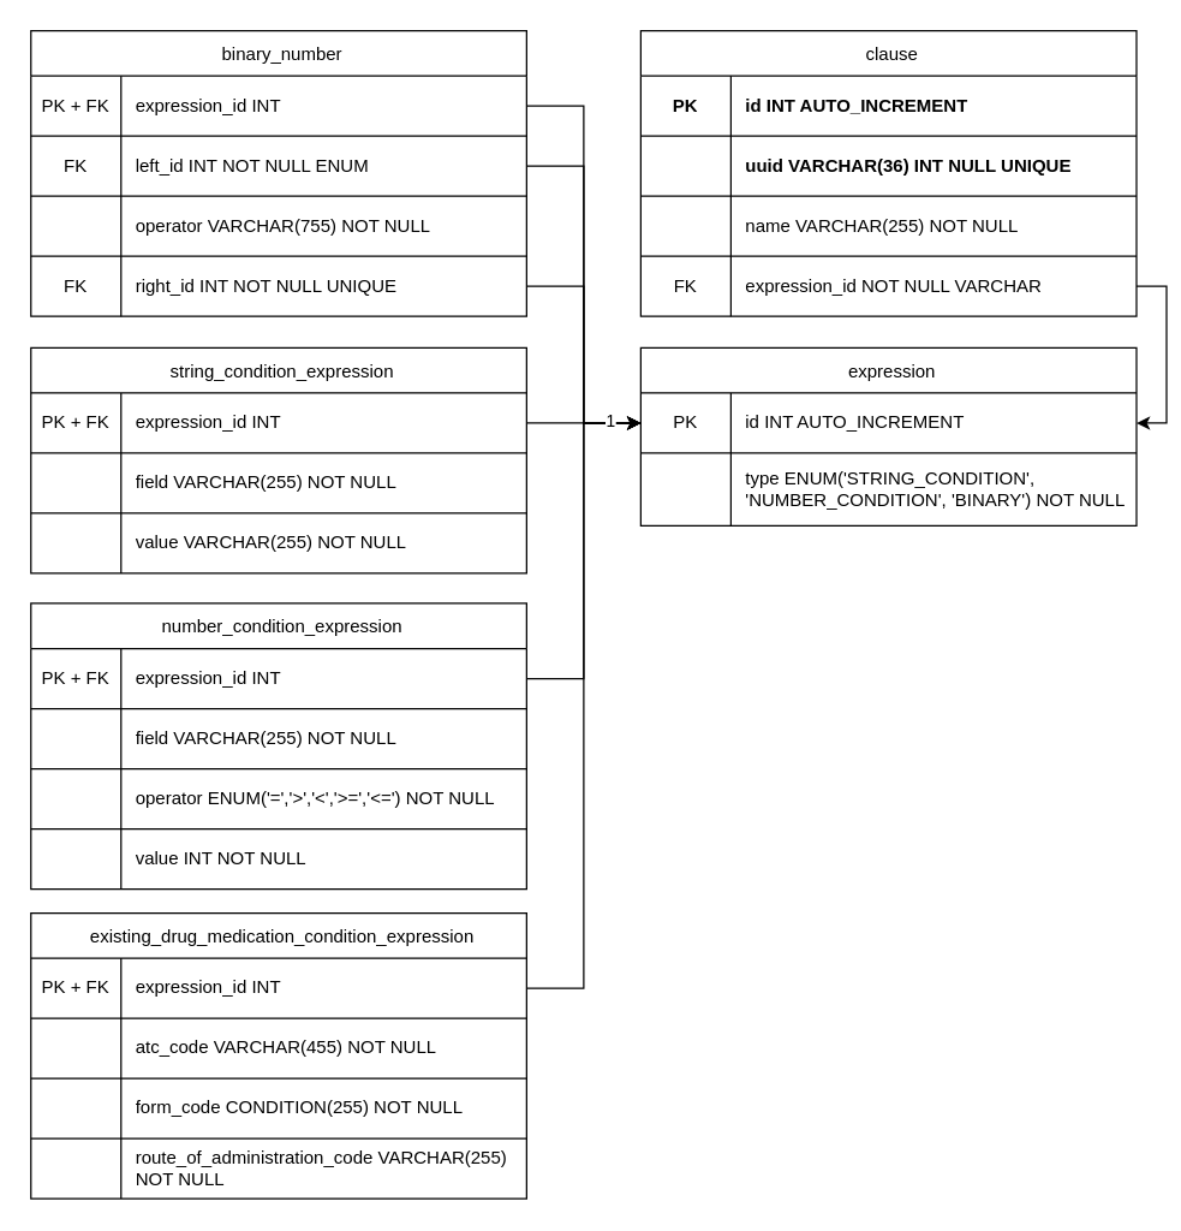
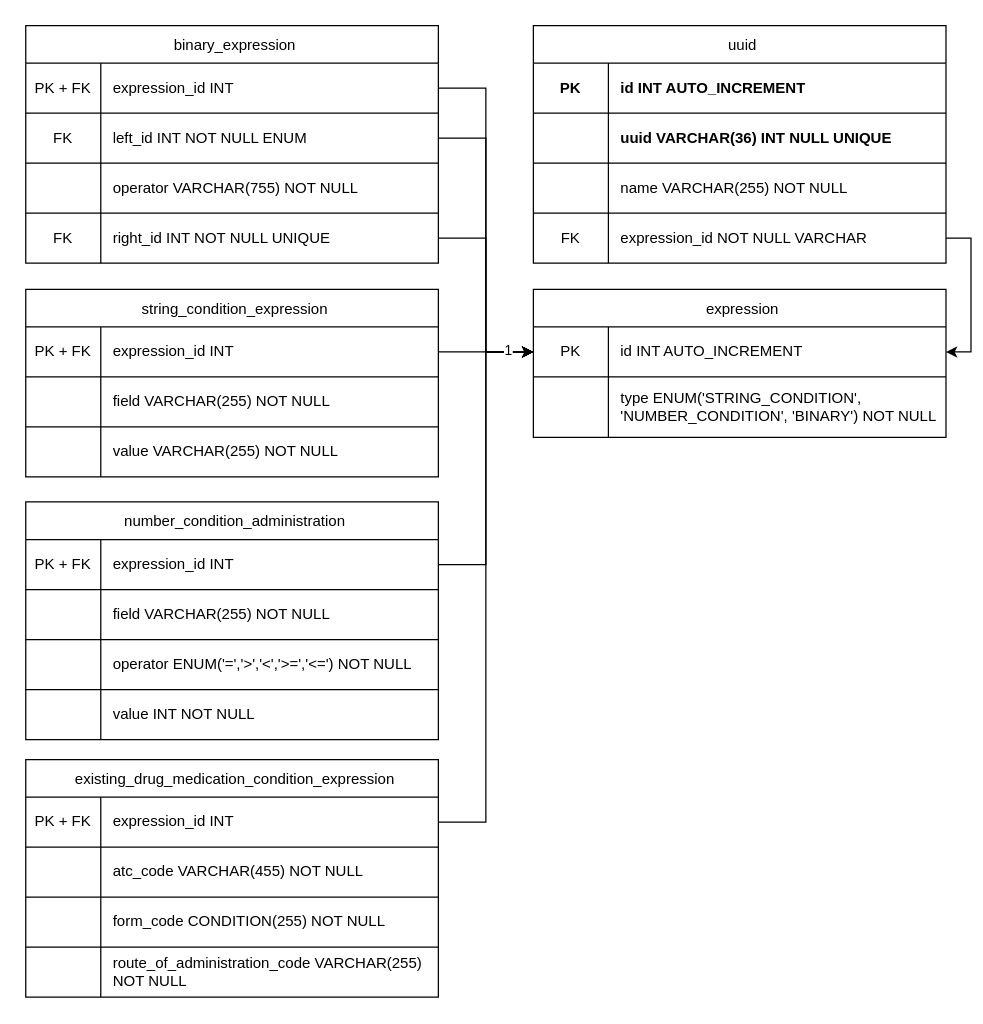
- <mxCell id="28" value="binary_number" style="shape=table;startSize=30;container=1;collapsible=0;childLayout=tableLayout;spacingLeft=5;" vertex="1" parent="1"><mxGeometry x="20" y="20" width="330" height="190" as="geometry" /></mxCell>
+ <mxCell id="28" value="binary_expression" style="shape=table;startSize=30;container=1;collapsible=0;childLayout=tableLayout;spacingLeft=5;" vertex="1" parent="1"><mxGeometry x="20" y="20" width="330" height="190" as="geometry" /></mxCell>
- <mxCell id="4" value="clause" style="shape=table;startSize=30;container=1;collapsible=0;childLayout=tableLayout;spacingLeft=5;" vertex="1" parent="1"><mxGeometry x="426" y="20" width="330" height="190" as="geometry" /></mxCell>
+ <mxCell id="4" value="uuid" style="shape=table;startSize=30;container=1;collapsible=0;childLayout=tableLayout;spacingLeft=5;" vertex="1" parent="1"><mxGeometry x="426" y="20" width="330" height="190" as="geometry" /></mxCell>
- <mxCell id="53" value="number_condition_expression" style="shape=table;startSize=30;container=1;collapsible=0;childLayout=tableLayout;spacingLeft=5;" vertex="1" parent="1"><mxGeometry x="20" y="401" width="330" height="190" as="geometry" /></mxCell>
+ <mxCell id="53" value="number_condition_administration" style="shape=table;startSize=30;container=1;collapsible=0;childLayout=tableLayout;spacingLeft=5;" vertex="1" parent="1"><mxGeometry x="20" y="401" width="330" height="190" as="geometry" /></mxCell>
